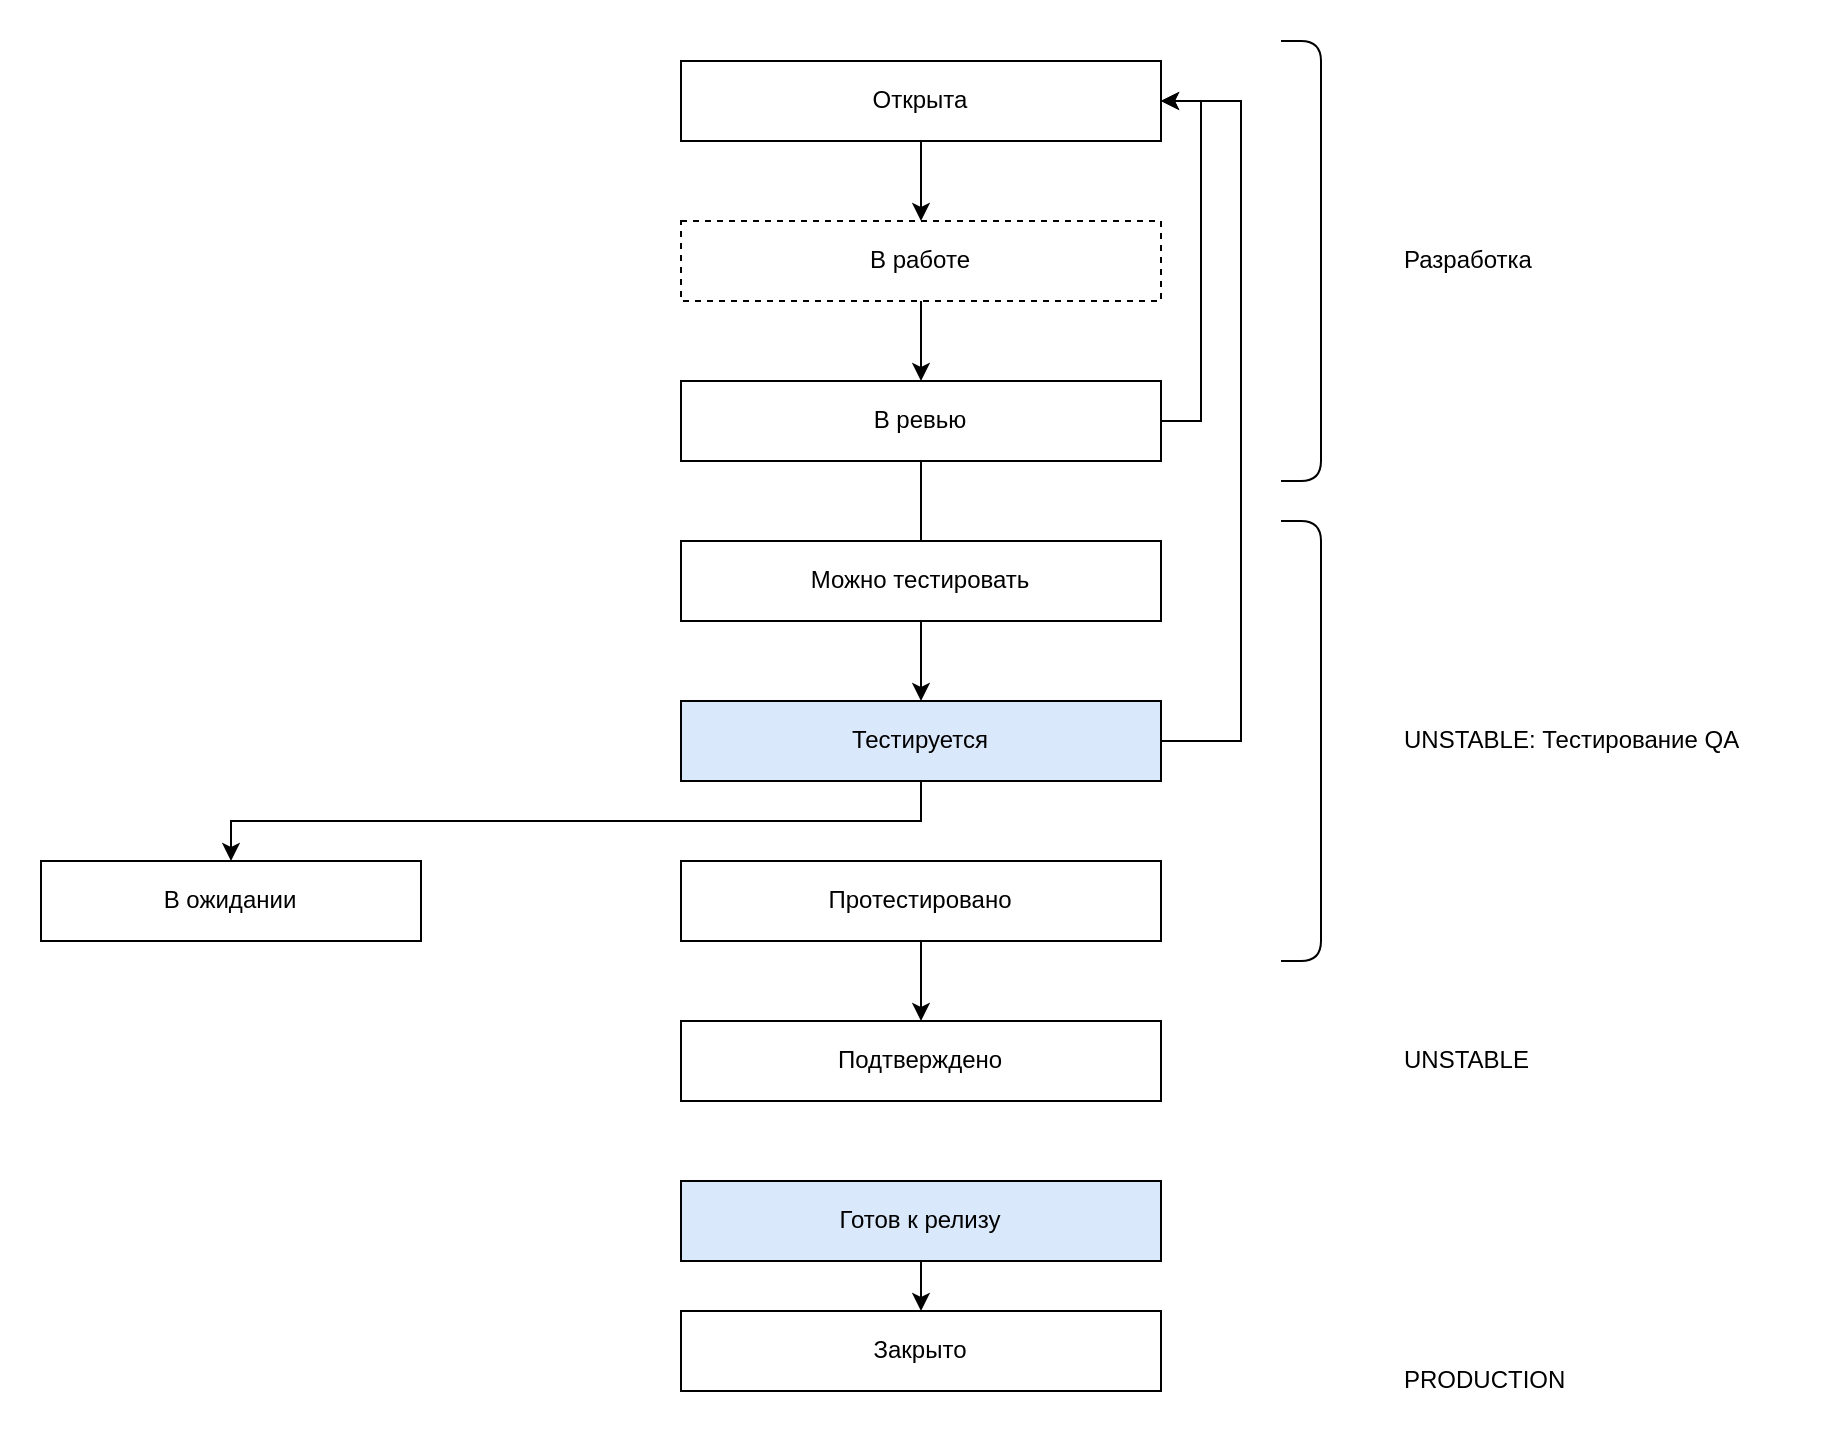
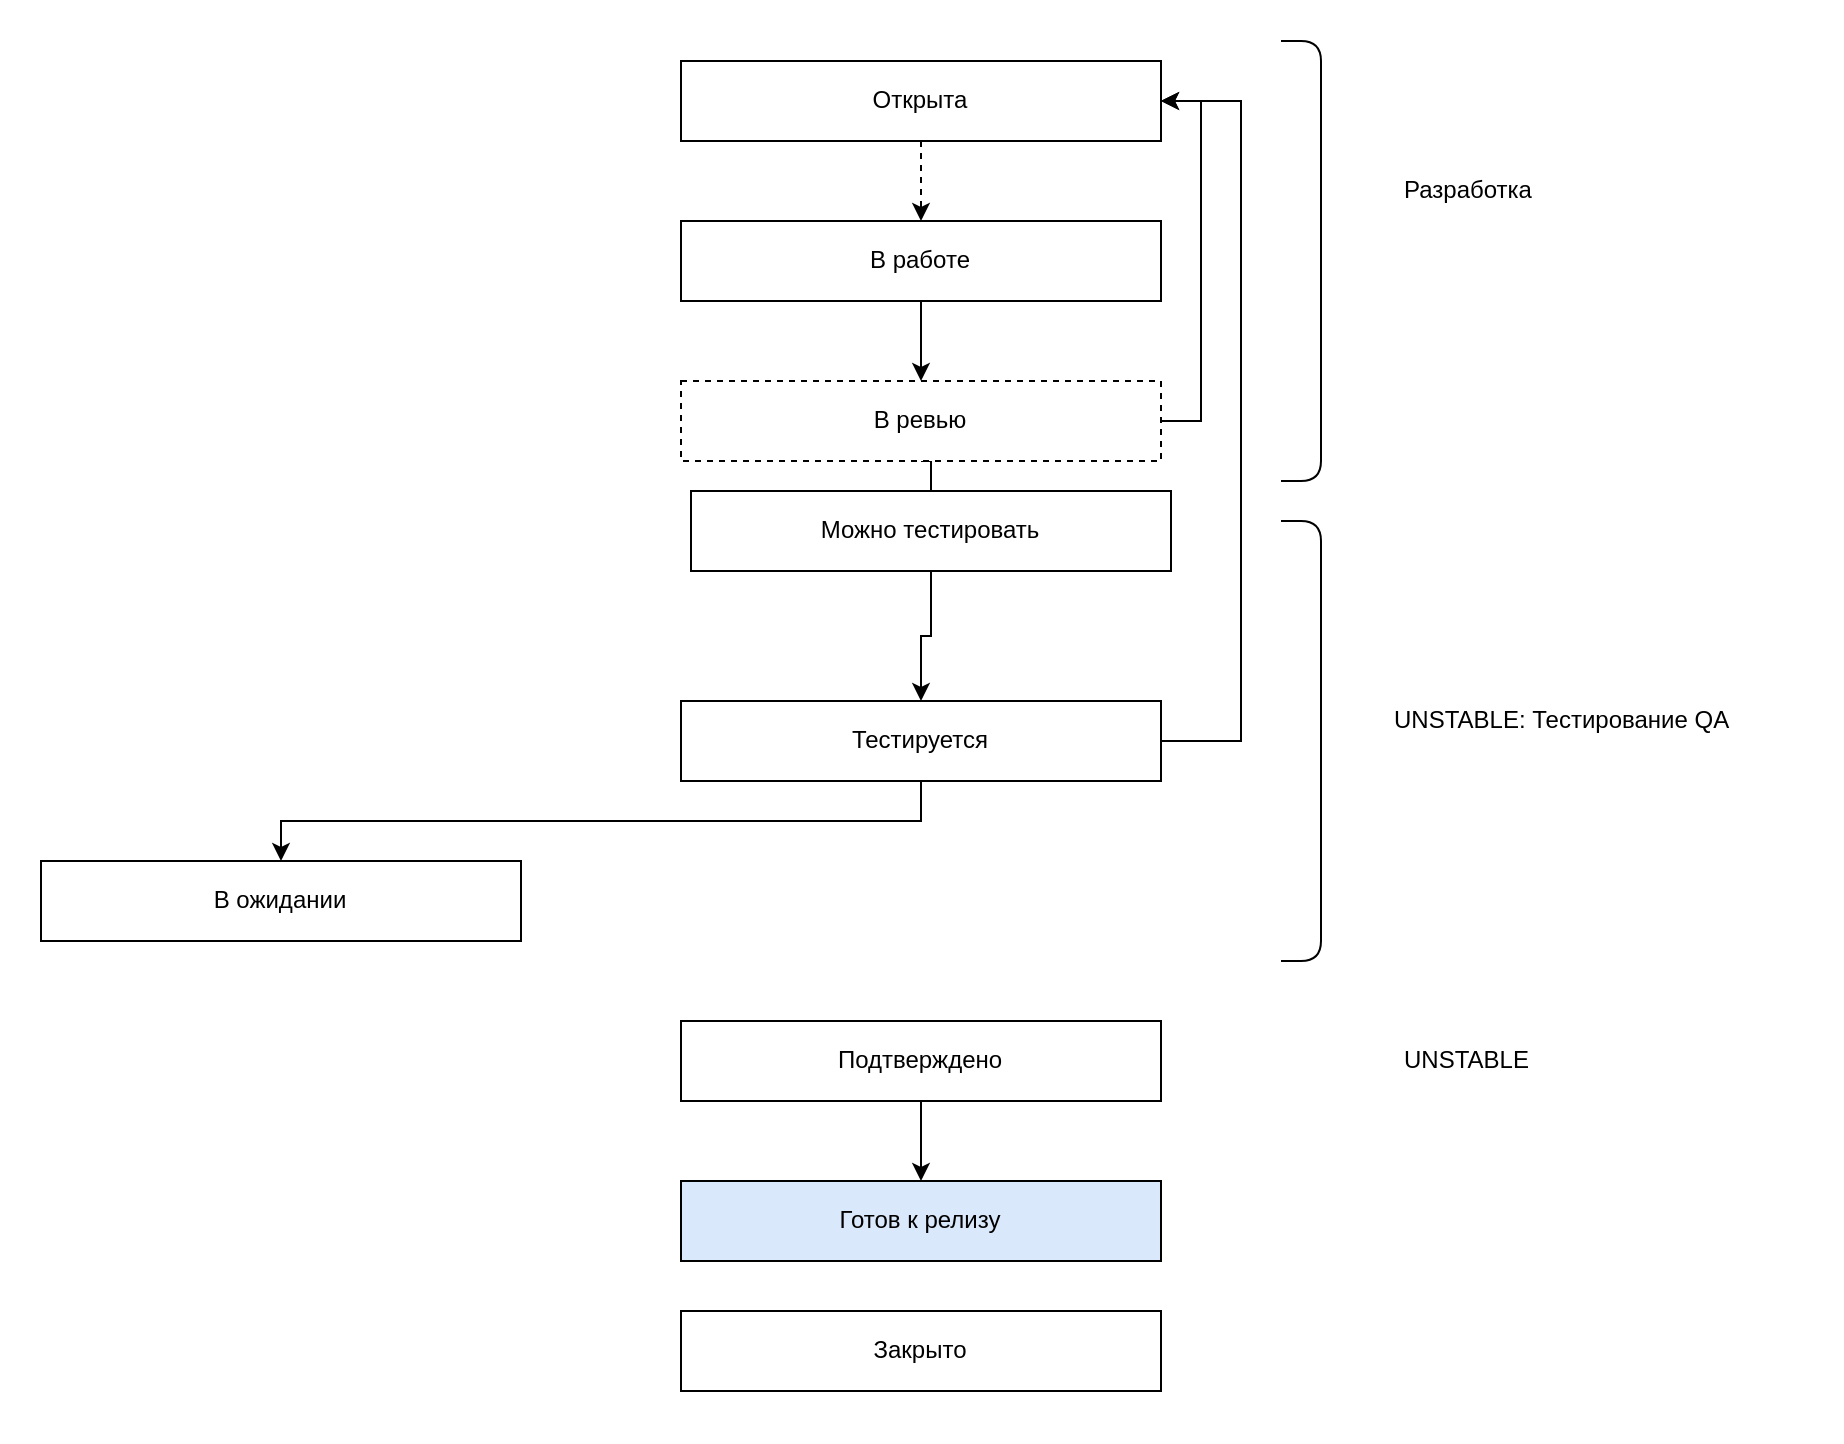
- <mxCell id="2" style="edgeStyle=orthogonalEdgeStyle;rounded=0;orthogonalLoop=1;jettySize=auto;html=1;exitX=0.5;exitY=1;exitDx=0;exitDy=0;entryX=0.5;entryY=0;entryDx=0;entryDy=0;" edge="1" parent="1" source="3" target="5"><mxGeometry relative="1" as="geometry" /></mxCell>
+ <mxCell id="2" style="edgeStyle=orthogonalEdgeStyle;rounded=0;orthogonalLoop=1;jettySize=auto;html=1;exitX=0.5;exitY=1;exitDx=0;exitDy=0;entryX=0.5;entryY=0;entryDx=0;entryDy=0;dashed=1;" edge="1" parent="1" source="3" target="5"><mxGeometry relative="1" as="geometry" /></mxCell>
- <mxCell id="5" value="В работе&lt;br&gt;" style="rounded=0;whiteSpace=wrap;html=1;dashed=1;" vertex="1" parent="1"><mxGeometry x="340" y="110" width="240" height="40" as="geometry" /></mxCell>
+ <mxCell id="5" value="В работе&lt;br&gt;" style="rounded=0;whiteSpace=wrap;html=1;" vertex="1" parent="1"><mxGeometry x="340" y="110" width="240" height="40" as="geometry" /></mxCell>
- <mxCell id="23" value="Разработка" style="text;html=1;strokeColor=none;fillColor=none;align=left;verticalAlign=middle;whiteSpace=wrap;rounded=0;" vertex="1" parent="1"><mxGeometry x="700" y="120" width="200" height="20" as="geometry" /></mxCell>
+ <mxCell id="23" value="Разработка" style="text;html=1;strokeColor=none;fillColor=none;align=left;verticalAlign=middle;whiteSpace=wrap;rounded=0;" vertex="1" parent="1"><mxGeometry x="700" y="85" width="200" height="20" as="geometry" /></mxCell>
- <mxCell id="8" value="В ревью&lt;br&gt;" style="rounded=0;whiteSpace=wrap;html=1;" vertex="1" parent="1"><mxGeometry x="340" y="190" width="240" height="40" as="geometry" /></mxCell>
+ <mxCell id="8" value="В ревью&lt;br&gt;" style="rounded=0;whiteSpace=wrap;html=1;dashed=1;" vertex="1" parent="1"><mxGeometry x="340" y="190" width="240" height="40" as="geometry" /></mxCell>
- <mxCell id="10" value="Можно тестировать&lt;br&gt;" style="rounded=0;whiteSpace=wrap;html=1;" vertex="1" parent="1"><mxGeometry x="340" y="270" width="240" height="40" as="geometry" /></mxCell>
+ <mxCell id="10" value="Можно тестировать&lt;br&gt;" style="rounded=0;whiteSpace=wrap;html=1;" vertex="1" parent="1"><mxGeometry x="345" y="245" width="240" height="40" as="geometry" /></mxCell>
- <mxCell id="13" value="Тестируется&lt;br&gt;" style="rounded=0;whiteSpace=wrap;html=1;fillColor=#dae8fc;" vertex="1" parent="1"><mxGeometry x="340" y="350" width="240" height="40" as="geometry" /></mxCell>
+ <mxCell id="13" value="Тестируется&lt;br&gt;" style="rounded=0;whiteSpace=wrap;html=1;" vertex="1" parent="1"><mxGeometry x="340" y="350" width="240" height="40" as="geometry" /></mxCell>
- <mxCell id="25" value="UNSTABLE: Тестирование QA" style="text;html=1;strokeColor=none;fillColor=none;align=left;verticalAlign=middle;whiteSpace=wrap;rounded=0;" vertex="1" parent="1"><mxGeometry x="700" y="360" width="200" height="20" as="geometry" /></mxCell>
+ <mxCell id="25" value="UNSTABLE: Тестирование QA" style="text;html=1;strokeColor=none;fillColor=none;align=left;verticalAlign=middle;whiteSpace=wrap;rounded=0;" vertex="1" parent="1"><mxGeometry x="695" y="350" width="200" height="20" as="geometry" /></mxCell>
- <mxCell id="21" value="В ожидании&lt;br&gt;" style="rounded=0;whiteSpace=wrap;html=1;" vertex="1" parent="1"><mxGeometry x="20" y="430" width="190" height="40" as="geometry" /></mxCell>
+ <mxCell id="21" value="В ожидании&lt;br&gt;" style="rounded=0;whiteSpace=wrap;html=1;" vertex="1" parent="1"><mxGeometry y="430" width="240" height="40" as="geometry" x="20" /></mxCell>
- <mxCell id="15" value="Протестировано&lt;br&gt;" style="rounded=0;whiteSpace=wrap;html=1;" vertex="1" parent="1"><mxGeometry x="340" y="430" width="240" height="40" as="geometry" /></mxCell>
- <mxCell id="14" style="edgeStyle=orthogonalEdgeStyle;rounded=0;orthogonalLoop=1;jettySize=auto;html=1;exitX=0.5;exitY=1;exitDx=0;exitDy=0;entryX=0.5;entryY=0;entryDx=0;entryDy=0;" edge="1" parent="1" source="15" target="17"><mxGeometry relative="1" as="geometry" /></mxCell>
+ <mxCell id="16" style="edgeStyle=orthogonalEdgeStyle;rounded=0;orthogonalLoop=1;jettySize=auto;html=1;exitX=0.5;exitY=1;exitDx=0;exitDy=0;entryX=0.5;entryY=0;entryDx=0;entryDy=0;" edge="1" parent="1" source="17" target="19"><mxGeometry relative="1" as="geometry" /></mxCell>
- <mxCell id="18" value="" style="edgeStyle=orthogonalEdgeStyle;rounded=0;orthogonalLoop=1;jettySize=auto;html=1;" edge="1" parent="1" source="19" target="20"><mxGeometry relative="1" as="geometry" /></mxCell>
- <mxCell id="27" value="PRODUCTION" style="text;html=1;resizable=0;points=[];autosize=1;align=left;verticalAlign=top;spacingTop=-4;" vertex="1" parent="1"><mxGeometry x="700" y="680" width="100" height="20" as="geometry" /></mxCell>
